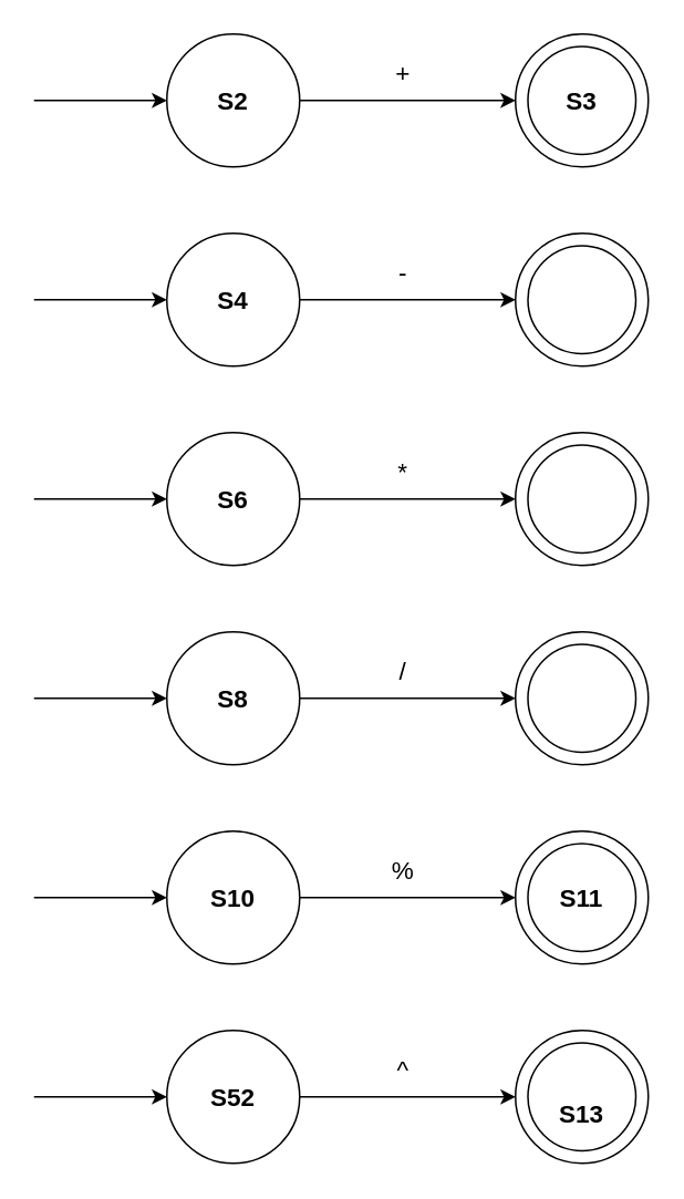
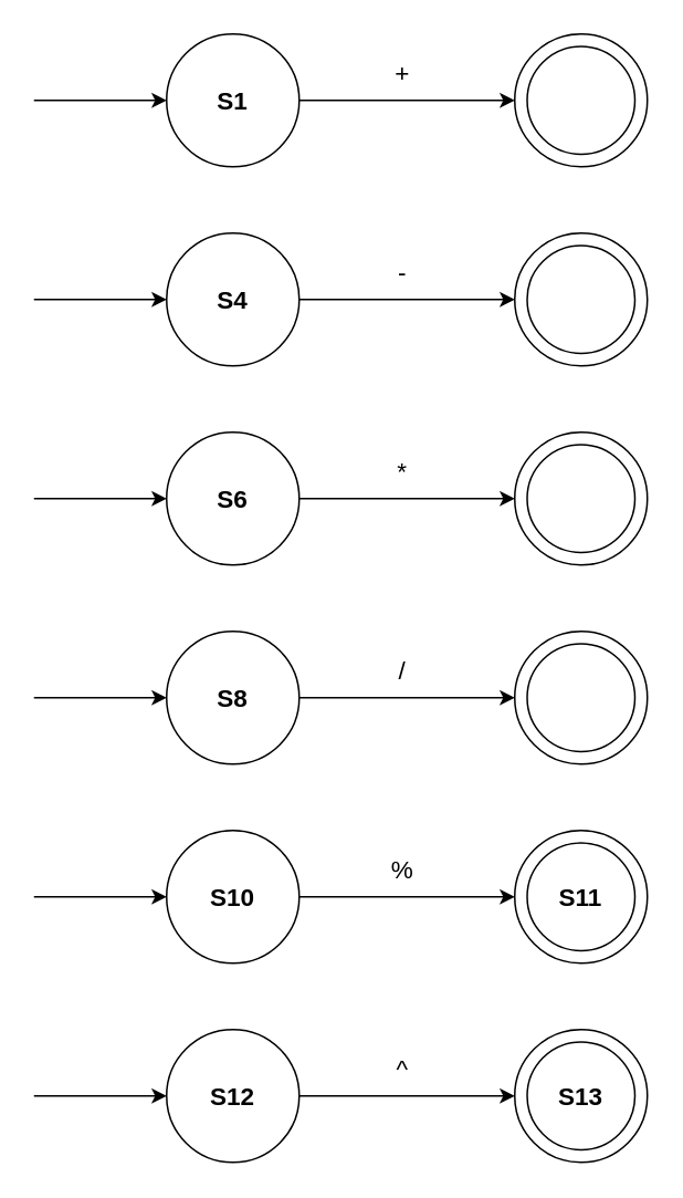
- <mxCell id="7" value="&lt;b style=&quot;font-size: 15px;&quot;&gt;S2&lt;/b&gt;" style="text;html=1;strokeColor=none;fillColor=none;align=center;verticalAlign=middle;whiteSpace=wrap;rounded=0;fontSize=15;" vertex="1" parent="1"><mxGeometry x="110" y="45" width="60" height="30" as="geometry" /></mxCell>
+ <mxCell id="7" value="&lt;b style=&quot;font-size: 15px;&quot;&gt;S1&lt;/b&gt;" style="text;html=1;strokeColor=none;fillColor=none;align=center;verticalAlign=middle;whiteSpace=wrap;rounded=0;fontSize=15;" vertex="1" parent="1"><mxGeometry x="110" y="45" width="60" height="30" as="geometry" /></mxCell>
- <mxCell id="8" value="&lt;b&gt;&lt;font style=&quot;font-size: 15px;&quot;&gt;S3&lt;/font&gt;&lt;/b&gt;" style="text;html=1;strokeColor=none;fillColor=none;align=center;verticalAlign=middle;whiteSpace=wrap;rounded=0;" vertex="1" parent="1"><mxGeometry x="320" y="45" width="60" height="30" as="geometry" /></mxCell>
- <mxCell id="44" value="&lt;b style=&quot;font-size: 15px;&quot;&gt;S52&lt;/b&gt;" style="text;html=1;strokeColor=none;fillColor=none;align=center;verticalAlign=middle;whiteSpace=wrap;rounded=0;fontSize=15;" vertex="1" parent="1"><mxGeometry x="110" y="645" width="60" height="30" as="geometry" /></mxCell>
+ <mxCell id="44" value="&lt;b style=&quot;font-size: 15px;&quot;&gt;S12&lt;/b&gt;" style="text;html=1;strokeColor=none;fillColor=none;align=center;verticalAlign=middle;whiteSpace=wrap;rounded=0;fontSize=15;" vertex="1" parent="1"><mxGeometry x="110" y="645" width="60" height="30" as="geometry" /></mxCell>
- <mxCell id="45" value="&lt;b&gt;&lt;font style=&quot;font-size: 15px;&quot;&gt;S13&lt;/font&gt;&lt;/b&gt;" style="text;html=1;strokeColor=none;fillColor=none;align=center;verticalAlign=middle;whiteSpace=wrap;rounded=0;" vertex="1" parent="1"><mxGeometry x="320" y="655" width="60" height="30" as="geometry" /></mxCell>
+ <mxCell id="45" value="&lt;b&gt;&lt;font style=&quot;font-size: 15px;&quot;&gt;S13&lt;/font&gt;&lt;/b&gt;" style="text;html=1;strokeColor=none;fillColor=none;align=center;verticalAlign=middle;whiteSpace=wrap;rounded=0;" vertex="1" parent="1"><mxGeometry x="320" y="645" width="60" height="30" as="geometry" /></mxCell>
